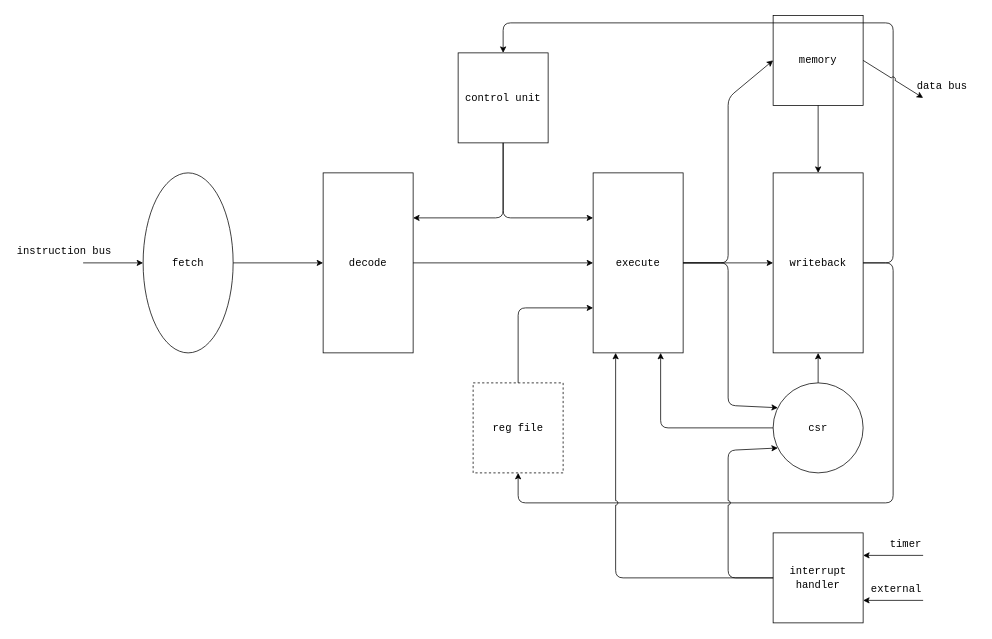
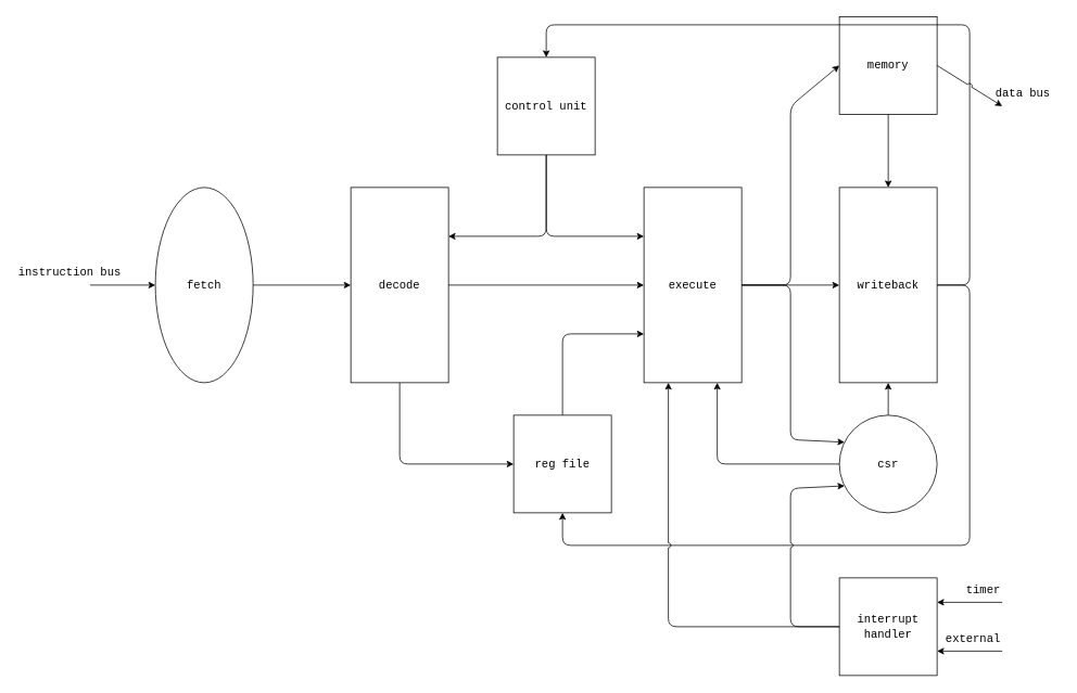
+ <mxCell id="3" style="edgeStyle=orthogonalEdgeStyle;rounded=1;jumpStyle=arc;orthogonalLoop=1;jettySize=auto;html=1;entryX=0;entryY=0.5;entryDx=0;entryDy=0;fontColor=#000000;" edge="1" parent="1" source="4" target="6"><mxGeometry relative="1" as="geometry"><Array as="points"><mxPoint x="490" y="570" /></Array></mxGeometry></mxCell>
- <mxCell id="6" value="&lt;div style=&quot;font-family: &amp;quot;Cascadia Code&amp;quot;, Consolas, &amp;quot;Courier New&amp;quot;, monospace; font-size: 14px; line-height: 19px;&quot;&gt;reg file&lt;/div&gt;" style="rounded=0;whiteSpace=wrap;html=1;fillColor=none;dashed=1;" vertex="1" parent="1"><mxGeometry x="630" y="510" width="120" height="120" as="geometry" /></mxCell>
+ <mxCell id="6" value="&lt;div style=&quot;font-family: &amp;quot;Cascadia Code&amp;quot;, Consolas, &amp;quot;Courier New&amp;quot;, monospace; font-size: 14px; line-height: 19px;&quot;&gt;reg file&lt;/div&gt;" style="rounded=0;whiteSpace=wrap;html=1;fillColor=none;" vertex="1" parent="1"><mxGeometry x="630" y="510" width="120" height="120" as="geometry" /></mxCell>
